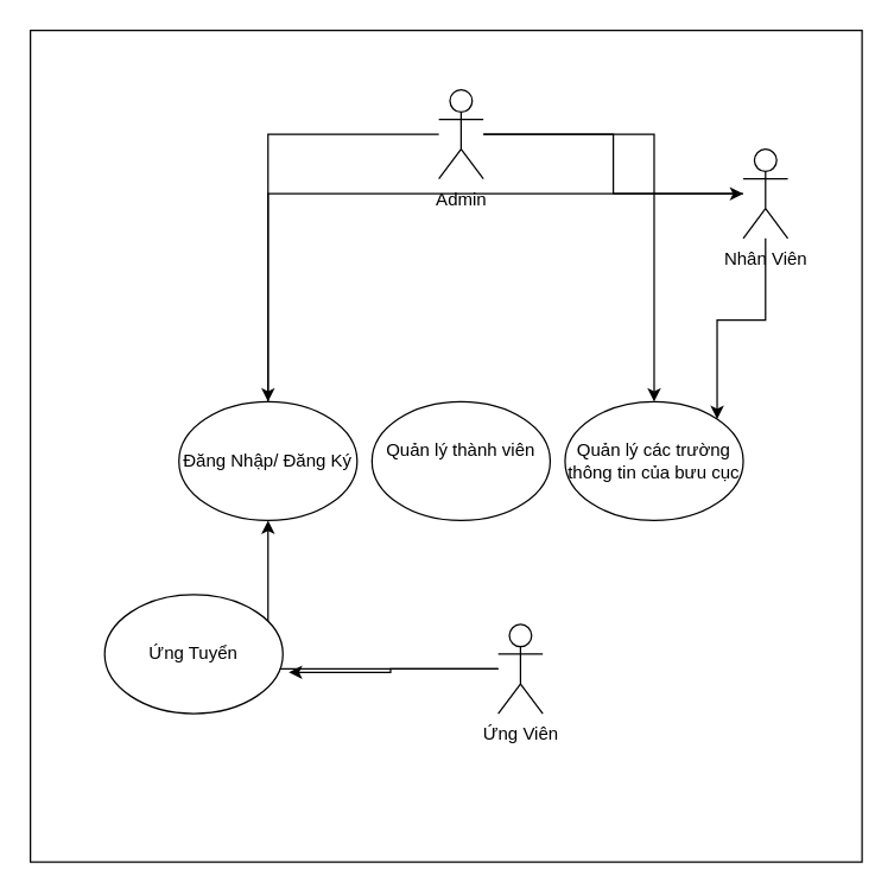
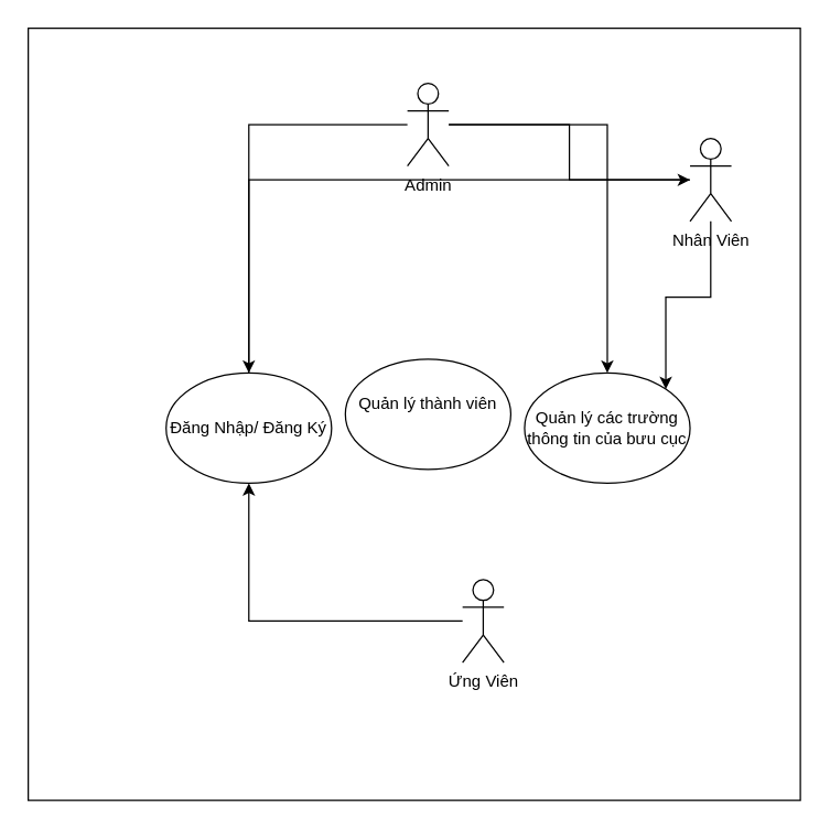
- <mxCell id="14" value="Quản lý thành viên&lt;div&gt;&lt;br&gt;&lt;/div&gt;" style="ellipse;whiteSpace=wrap;html=1;" vertex="1" parent="1"><mxGeometry x="250" y="270" width="120" height="80" as="geometry" /></mxCell>
+ <mxCell id="14" value="Quản lý thành viên&lt;div&gt;&lt;br&gt;&lt;/div&gt;" style="ellipse;whiteSpace=wrap;html=1;" vertex="1" parent="1"><mxGeometry x="250" y="260" width="120" height="80" as="geometry" /></mxCell>
- <mxCell id="15" value="Ứng Tuyển" style="ellipse;whiteSpace=wrap;html=1;" vertex="1" parent="1"><mxGeometry x="70" y="400" width="120" height="80" as="geometry" /></mxCell>
- <mxCell id="16" style="edgeStyle=orthogonalEdgeStyle;rounded=0;orthogonalLoop=1;jettySize=auto;html=1;entryX=1.033;entryY=0.653;entryDx=0;entryDy=0;entryPerimeter=0;" edge="1" parent="1" source="12" target="15"><mxGeometry relative="1" as="geometry" /></mxCell>
